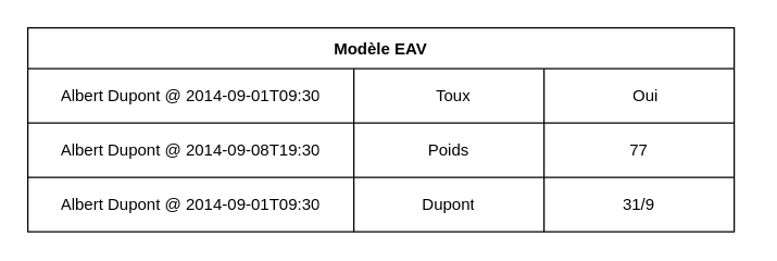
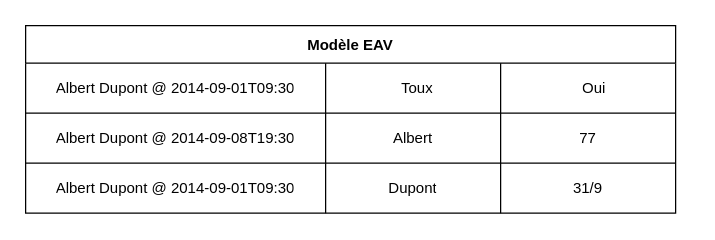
- <mxCell id="9" value="Poids" style="shape=partialRectangle;html=1;whiteSpace=wrap;connectable=0;fillColor=none;top=0;left=0;bottom=0;right=0;overflow=hidden;" vertex="1" parent="7"><mxGeometry x="240" width="140" height="40" as="geometry"><mxRectangle width="140" height="40" as="alternateBounds" /></mxGeometry></mxCell>
+ <mxCell id="9" value="Albert" style="shape=partialRectangle;html=1;whiteSpace=wrap;connectable=0;fillColor=none;top=0;left=0;bottom=0;right=0;overflow=hidden;" vertex="1" parent="7"><mxGeometry x="240" width="140" height="40" as="geometry"><mxRectangle width="140" height="40" as="alternateBounds" /></mxGeometry></mxCell>
